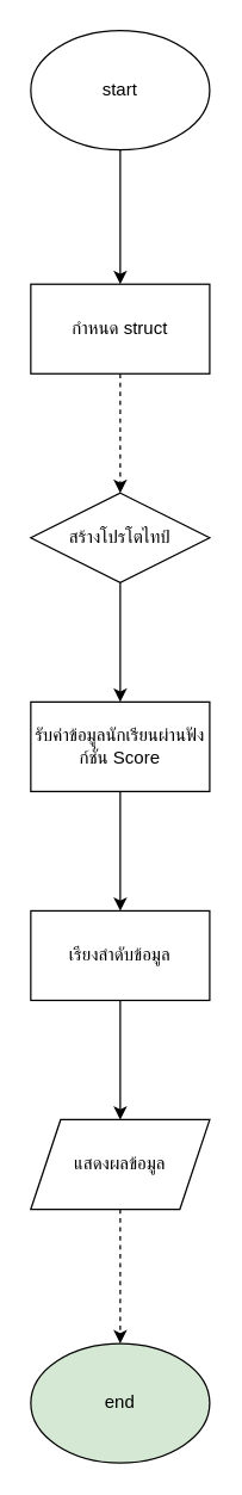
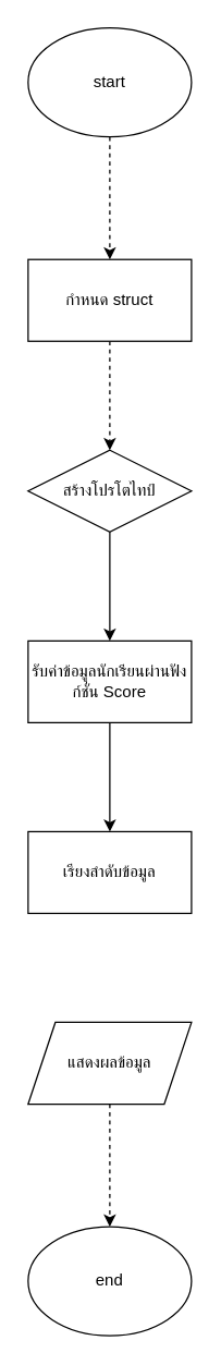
- <mxCell id="2" value="" style="edgeStyle=orthogonalEdgeStyle;rounded=0;orthogonalLoop=1;jettySize=auto;html=1;" edge="1" parent="1" source="3" target="5"><mxGeometry relative="1" as="geometry" /></mxCell>
+ <mxCell id="2" value="" style="edgeStyle=orthogonalEdgeStyle;rounded=0;orthogonalLoop=1;jettySize=auto;html=1;dashed=1;" edge="1" parent="1" source="3" target="5"><mxGeometry relative="1" as="geometry" /></mxCell>
- <mxCell id="10" value="" style="edgeStyle=orthogonalEdgeStyle;rounded=0;orthogonalLoop=1;jettySize=auto;html=1;" edge="1" parent="1" source="11" target="13"><mxGeometry relative="1" as="geometry" /></mxCell>
- <mxCell id="14" value="end" style="ellipse;whiteSpace=wrap;html=1;fillColor=#d5e8d4;" vertex="1" parent="1"><mxGeometry x="20" y="900" width="120" height="80" as="geometry" /></mxCell>
+ <mxCell id="14" value="end" style="ellipse;whiteSpace=wrap;html=1;" vertex="1" parent="1"><mxGeometry x="20" y="900" width="120" height="80" as="geometry" /></mxCell>
